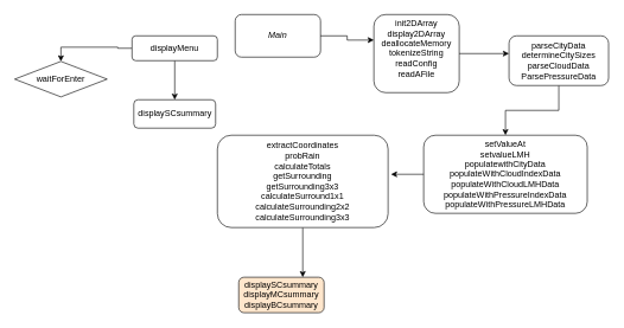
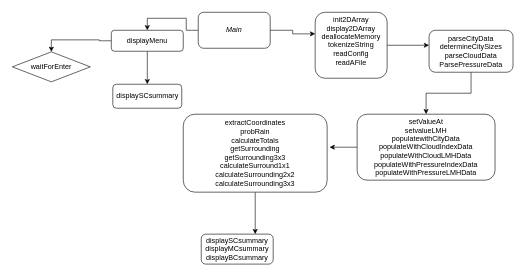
+ <mxCell id="2" style="edgeStyle=orthogonalEdgeStyle;rounded=0;orthogonalLoop=1;jettySize=auto;html=1;entryX=0.5;entryY=0;entryDx=0;entryDy=0;" parent="1" source="3" target="6" edge="1"><mxGeometry relative="1" as="geometry" /></mxCell>
- <mxCell id="14" value="&lt;div&gt;displaySCsummary&lt;/div&gt;&lt;div&gt;displayMCsummary&lt;/div&gt;&lt;div&gt;displayBCsummary&lt;br&gt;&lt;/div&gt;" style="rounded=1;whiteSpace=wrap;html=1;fillColor=#ffe6cc;" parent="1" vertex="1"><mxGeometry x="335" y="390" width="120" height="50" as="geometry" /></mxCell>
+ <mxCell id="14" value="&lt;div&gt;displaySCsummary&lt;/div&gt;&lt;div&gt;displayMCsummary&lt;/div&gt;&lt;div&gt;displayBCsummary&lt;br&gt;&lt;/div&gt;" style="rounded=1;whiteSpace=wrap;html=1;" parent="1" vertex="1"><mxGeometry x="335" y="390" width="120" height="50" as="geometry" /></mxCell>
